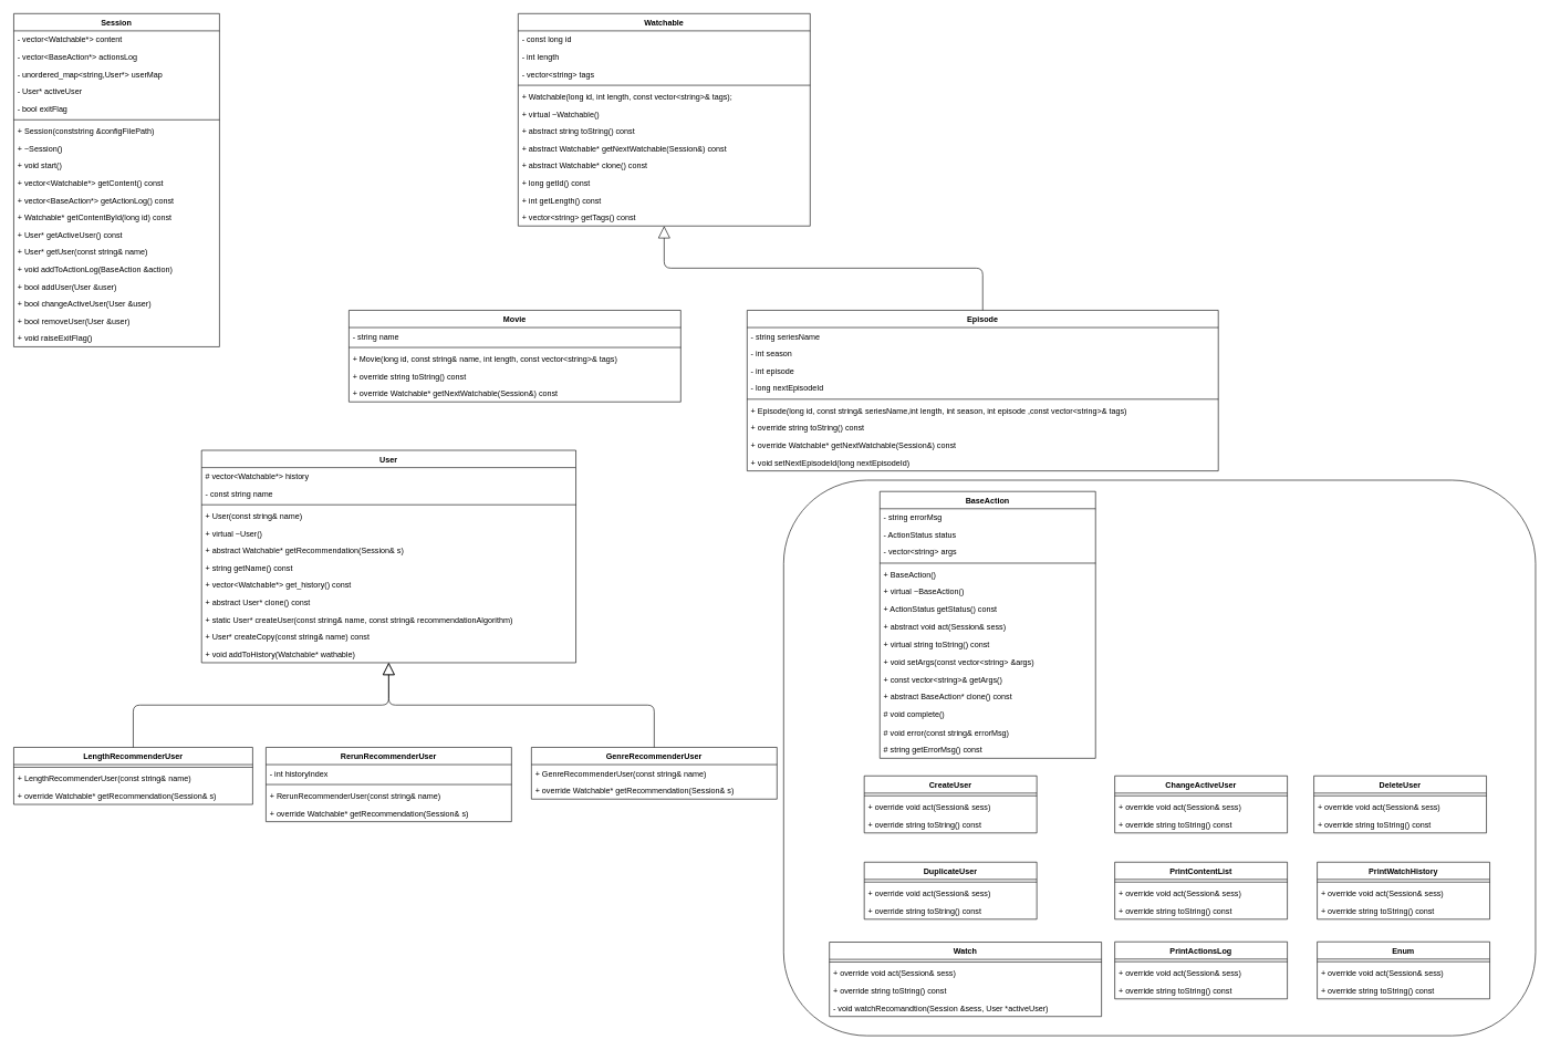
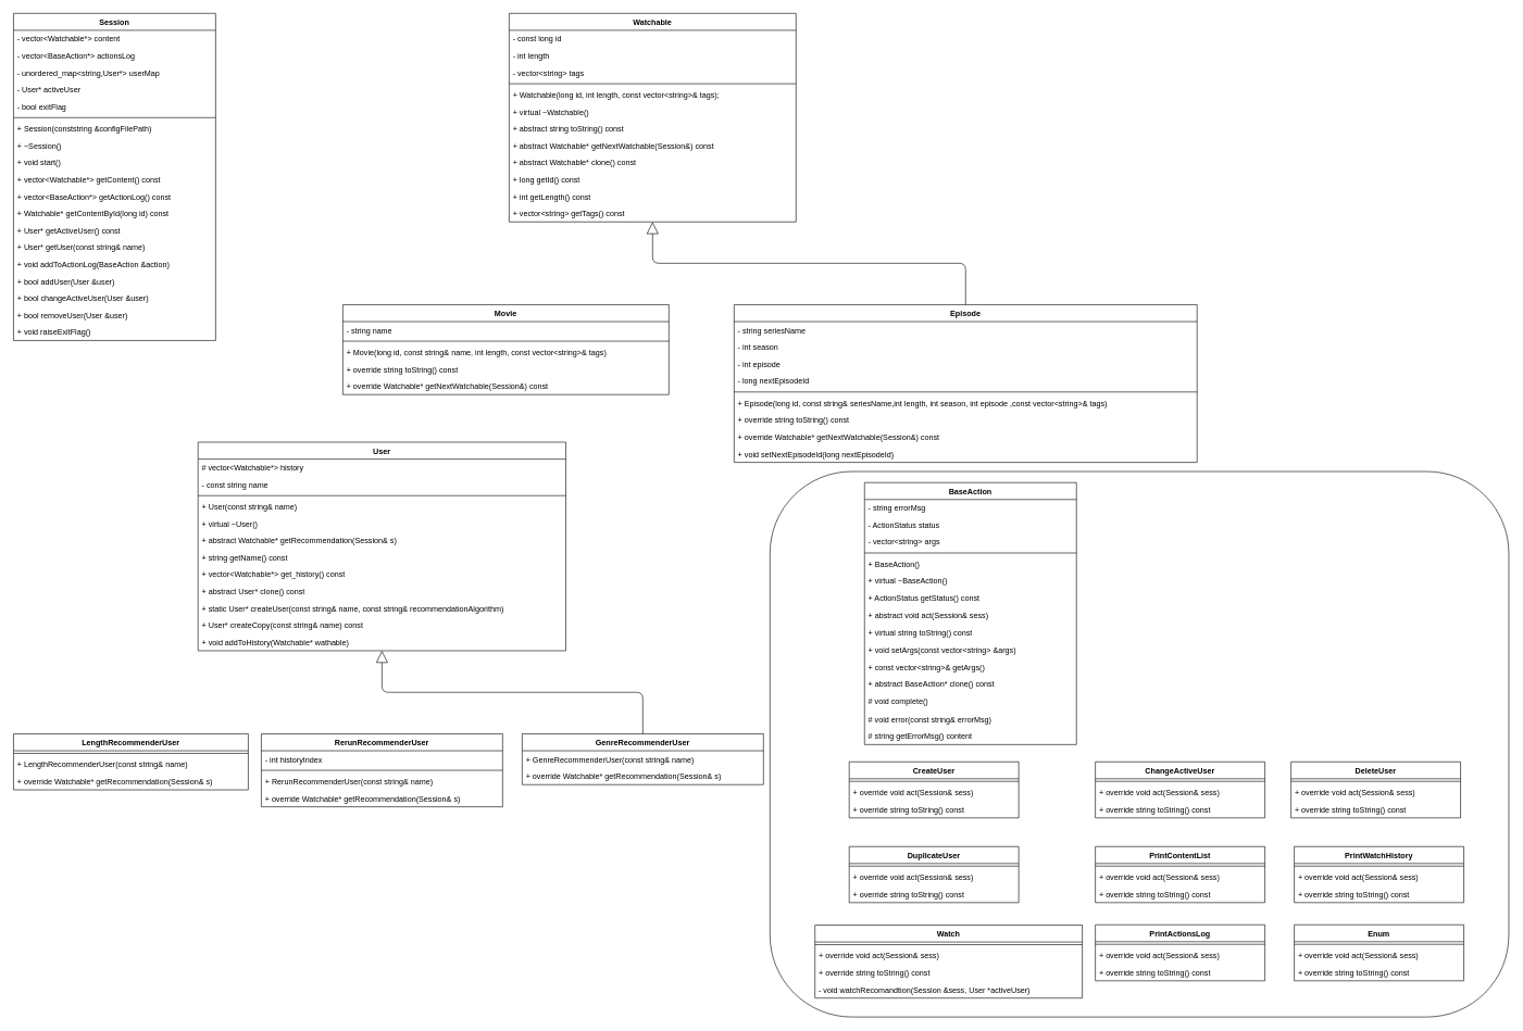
- <mxCell id="70" value="" style="endArrow=block;endSize=16;endFill=0;html=1;edgeStyle=orthogonalEdgeStyle;exitX=0.5;exitY=0;exitDx=0;exitDy=0;entryX=0.5;entryY=1;entryDx=0;entryDy=0;" parent="1" source="66" target="53" edge="1"><mxGeometry width="160" relative="1" as="geometry"><mxPoint x="270" y="880" as="sourcePoint" /><mxPoint x="430" y="880" as="targetPoint" /></mxGeometry></mxCell>
- <mxCell id="95" value="# string getErrorMsg() const" style="text;strokeColor=none;fillColor=none;align=left;verticalAlign=top;spacingLeft=4;spacingRight=4;overflow=hidden;rotatable=0;points=[[0,0.5],[1,0.5]];portConstraint=eastwest;" parent="80" vertex="1"><mxGeometry y="376" width="325" height="26" as="geometry" /></mxCell>
+ <mxCell id="95" value="# string getErrorMsg() content" style="text;strokeColor=none;fillColor=none;align=left;verticalAlign=top;spacingLeft=4;spacingRight=4;overflow=hidden;rotatable=0;points=[[0,0.5],[1,0.5]];portConstraint=eastwest;" parent="80" vertex="1"><mxGeometry y="376" width="325" height="26" as="geometry" /></mxCell>
